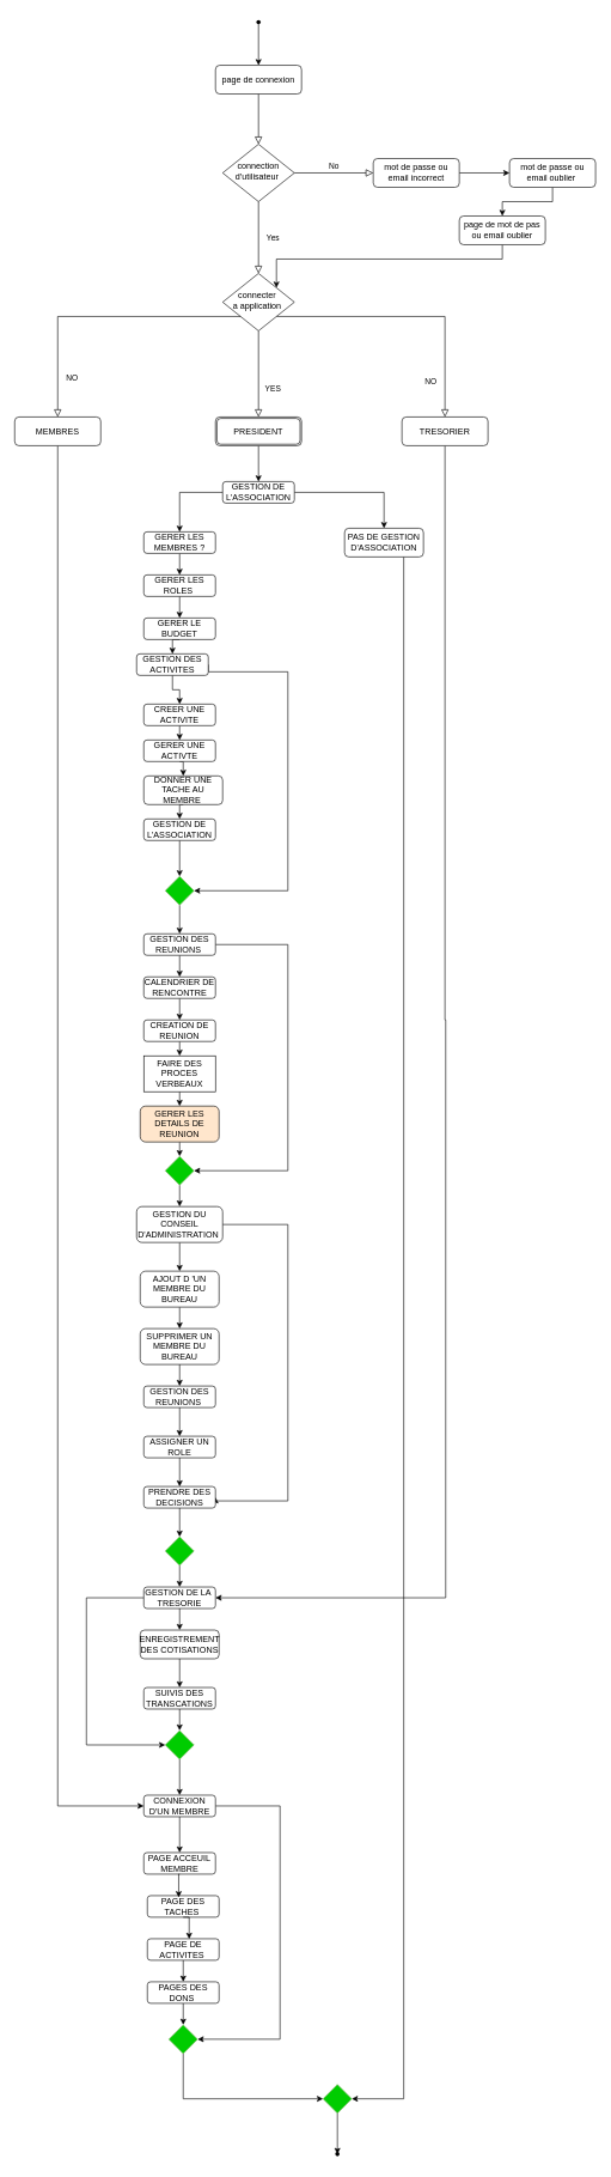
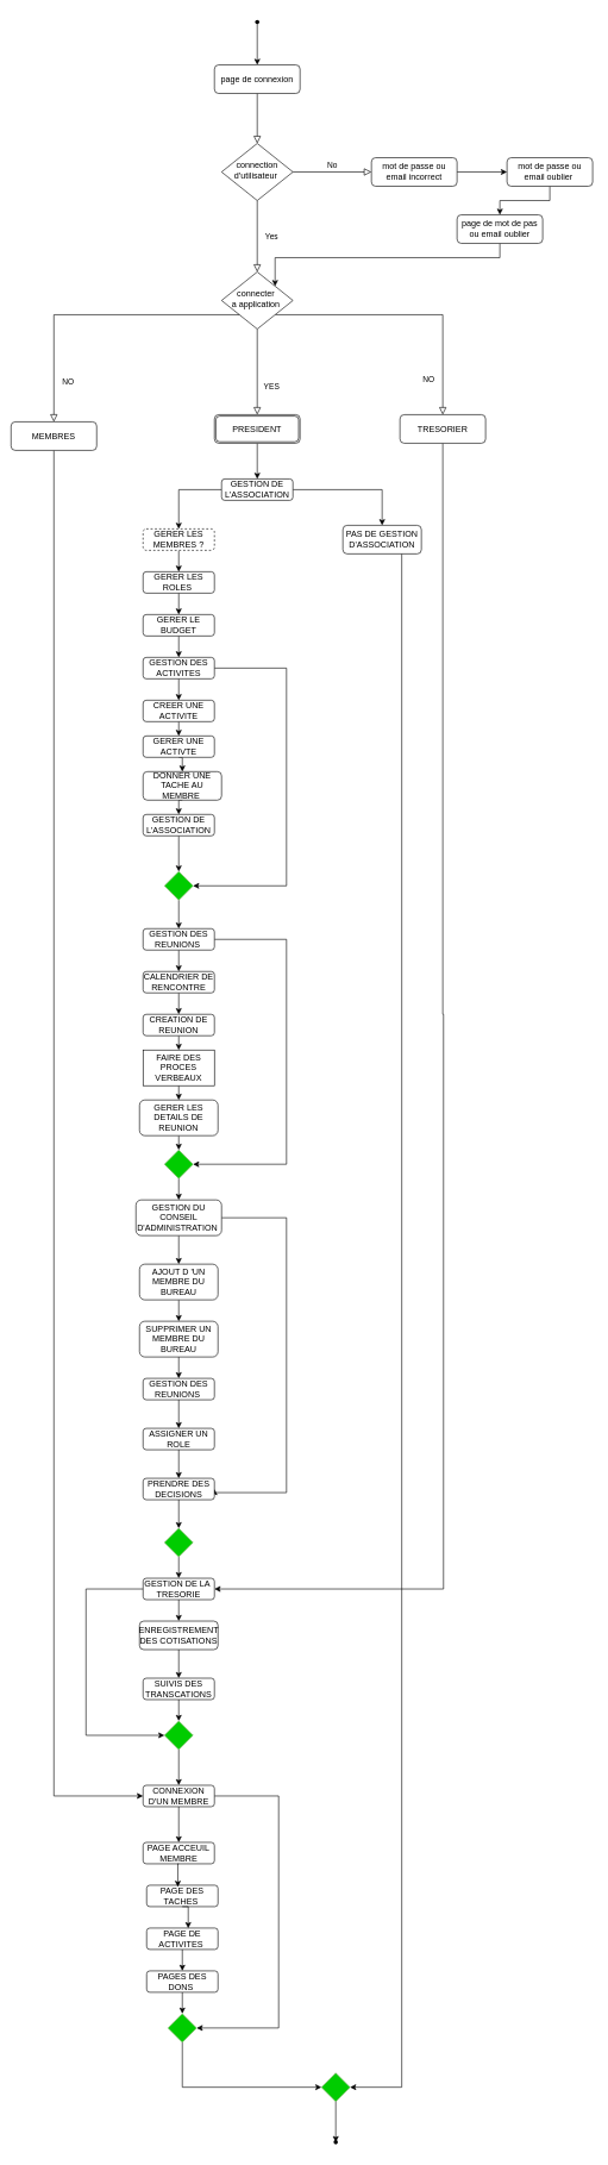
- <mxCell id="13" value="MEMBRES" style="rounded=1;whiteSpace=wrap;html=1;fontSize=12;glass=0;strokeWidth=1;shadow=0;" parent="1" vertex="1"><mxGeometry x="20" y="580" width="120" height="40" as="geometry" /></mxCell>
+ <mxCell id="13" value="MEMBRES" style="rounded=1;whiteSpace=wrap;html=1;fontSize=12;glass=0;strokeWidth=1;shadow=0;" parent="1" vertex="1"><mxGeometry x="15" y="590" width="120" height="40" as="geometry" /></mxCell>
- <mxCell id="31" value="GERER LES MEMBRES ?" style="rounded=1;whiteSpace=wrap;html=1;fontSize=12;glass=0;strokeWidth=1;shadow=0;" vertex="1" parent="1"><mxGeometry x="200" y="740" width="100" height="30" as="geometry" /></mxCell>
+ <mxCell id="31" value="GERER LES MEMBRES ?" style="rounded=1;whiteSpace=wrap;html=1;fontSize=12;glass=0;strokeWidth=1;shadow=0;dashed=1;" vertex="1" parent="1"><mxGeometry x="200" y="740" width="100" height="30" as="geometry" /></mxCell>
- <mxCell id="40" value="GESTION DES ACTIVITES" style="rounded=1;whiteSpace=wrap;html=1;fontSize=12;glass=0;strokeWidth=1;shadow=0;" vertex="1" parent="1"><mxGeometry x="190" y="910" width="100" height="30" as="geometry" /></mxCell>
+ <mxCell id="40" value="GESTION DES ACTIVITES" style="rounded=1;whiteSpace=wrap;html=1;fontSize=12;glass=0;strokeWidth=1;shadow=0;" vertex="1" parent="1"><mxGeometry x="200" y="920" width="100" height="30" as="geometry" /></mxCell>
- <mxCell id="59" value="GERER LES DETAILS DE REUNION" style="rounded=1;whiteSpace=wrap;html=1;fontSize=12;glass=0;strokeWidth=1;shadow=0;fillColor=#ffe6cc;" vertex="1" parent="1"><mxGeometry x="195" y="1540" width="110" height="50" as="geometry" /></mxCell>
+ <mxCell id="59" value="GERER LES DETAILS DE REUNION" style="rounded=1;whiteSpace=wrap;html=1;fontSize=12;glass=0;strokeWidth=1;shadow=0;" vertex="1" parent="1"><mxGeometry x="195" y="1540" width="110" height="50" as="geometry" /></mxCell>
